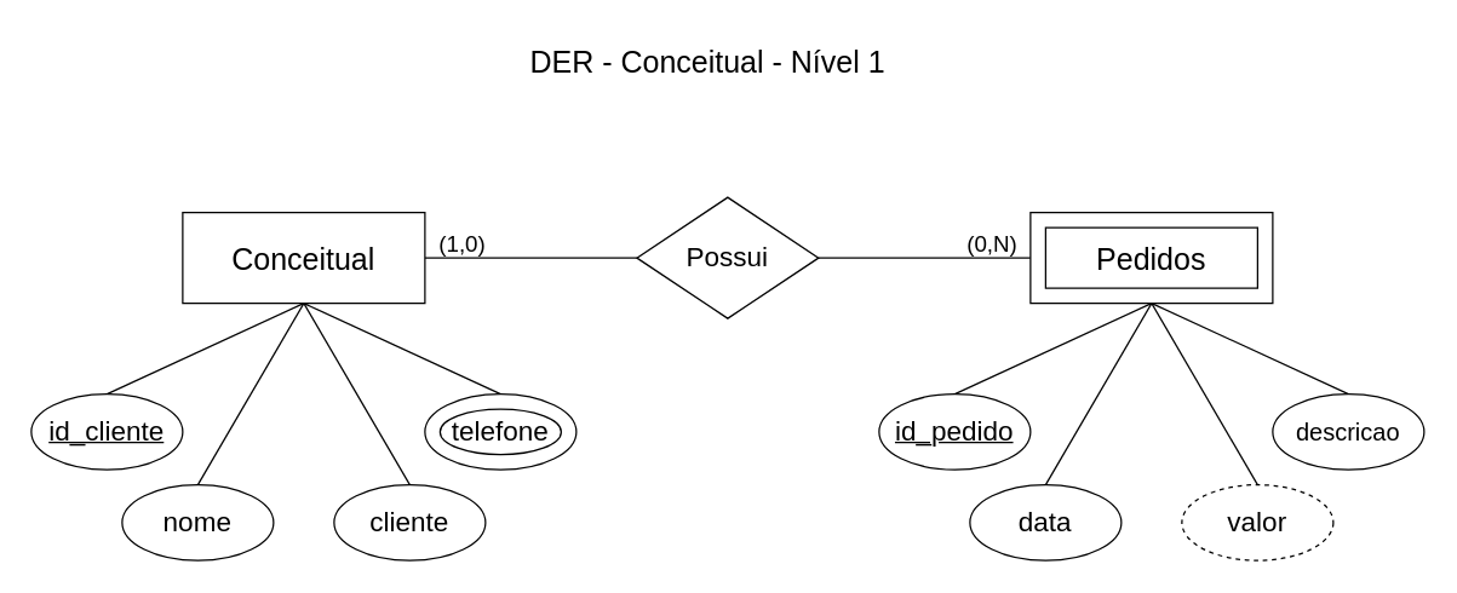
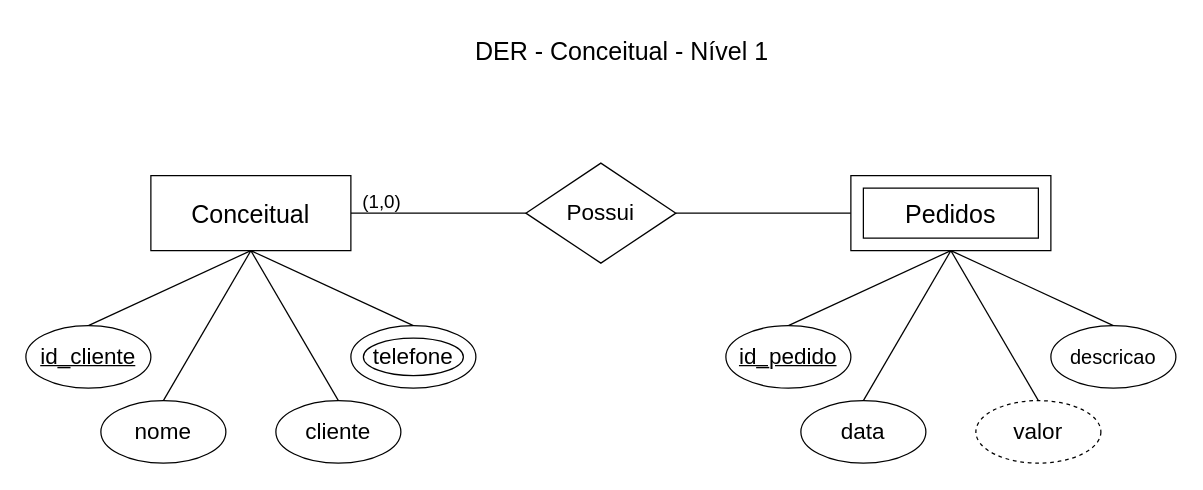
- <mxCell id="14" value="DER - Conceitual - Nível 1" style="text;html=1;strokeColor=none;fillColor=none;align=center;verticalAlign=middle;whiteSpace=wrap;rounded=0;fontSize=20;" vertex="1" parent="1"><mxGeometry x="342" y="20" width="250" height="40" as="geometry" /></mxCell>
+ <mxCell id="14" value="DER - Conceitual - Nível 1" style="text;html=1;strokeColor=none;fillColor=none;align=center;verticalAlign=middle;whiteSpace=wrap;rounded=0;fontSize=20;" vertex="1" parent="1"><mxGeometry x="372" y="20" width="250" height="40" as="geometry" /></mxCell>
- <mxCell id="38" value="(0,N)" style="text;html=1;strokeColor=none;fillColor=none;align=center;verticalAlign=middle;whiteSpace=wrap;rounded=0;dashed=1;fontSize=15;" vertex="1" parent="1"><mxGeometry x="630" y="150" width="50" height="20" as="geometry" /></mxCell>
